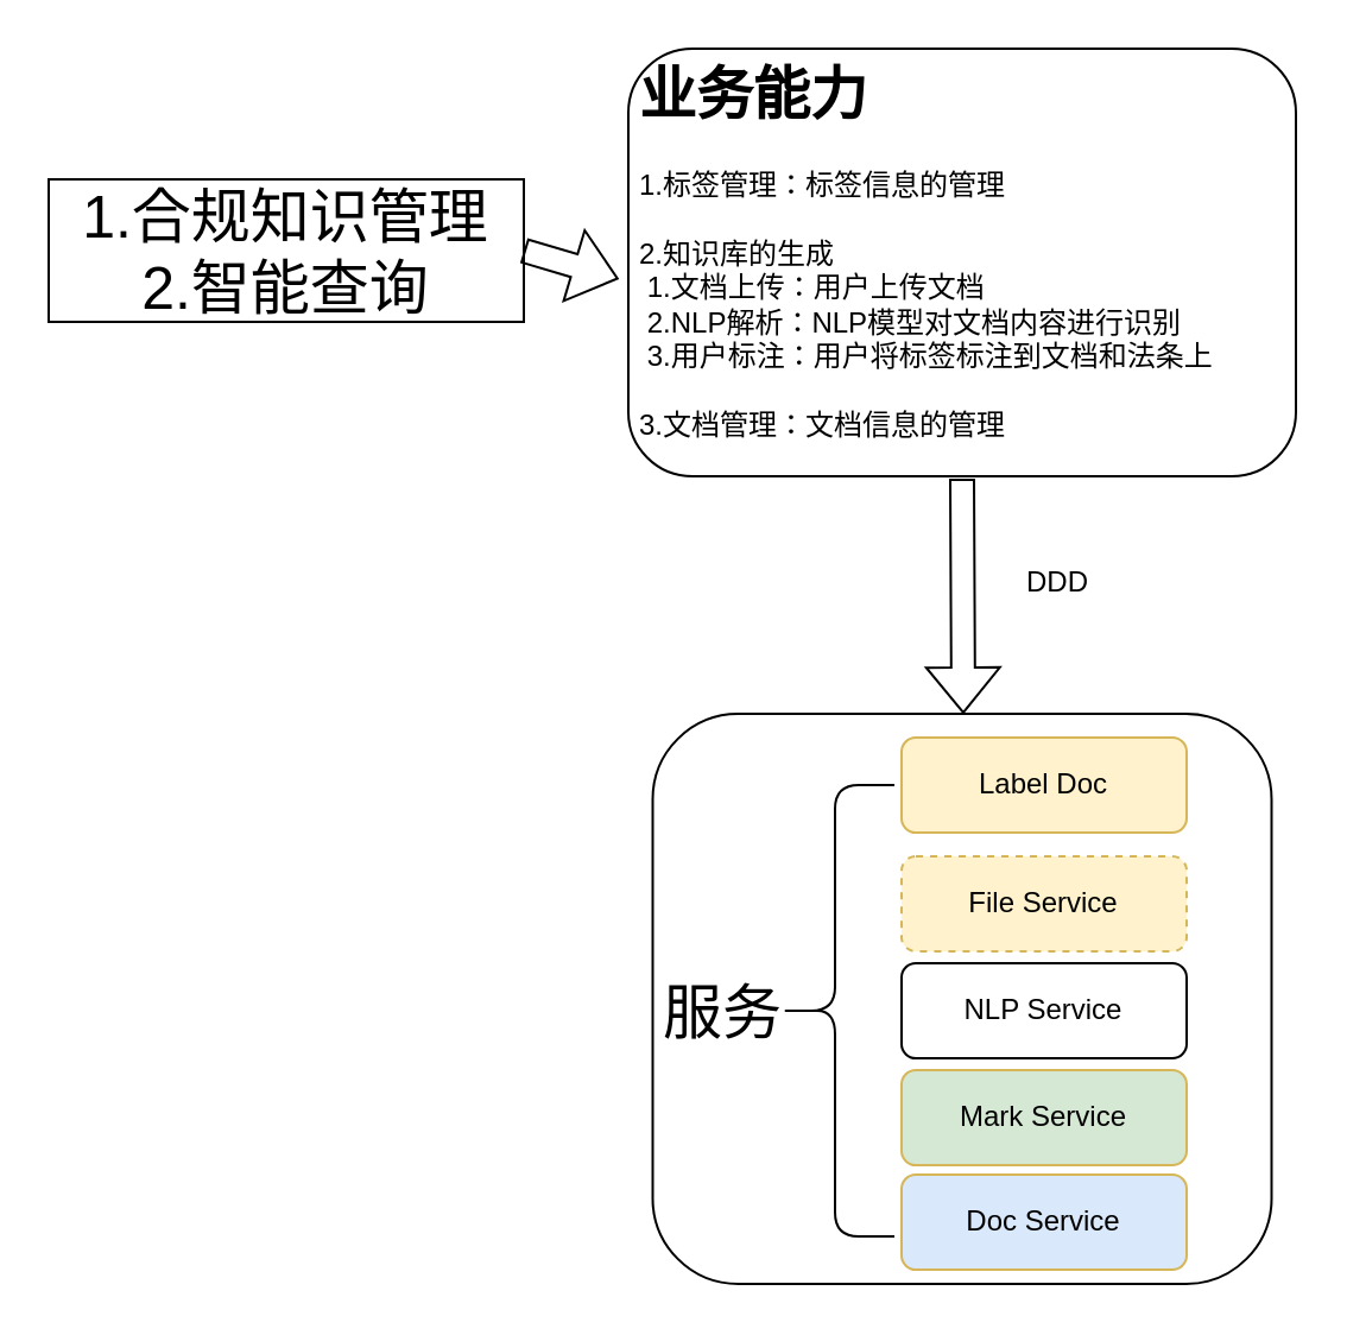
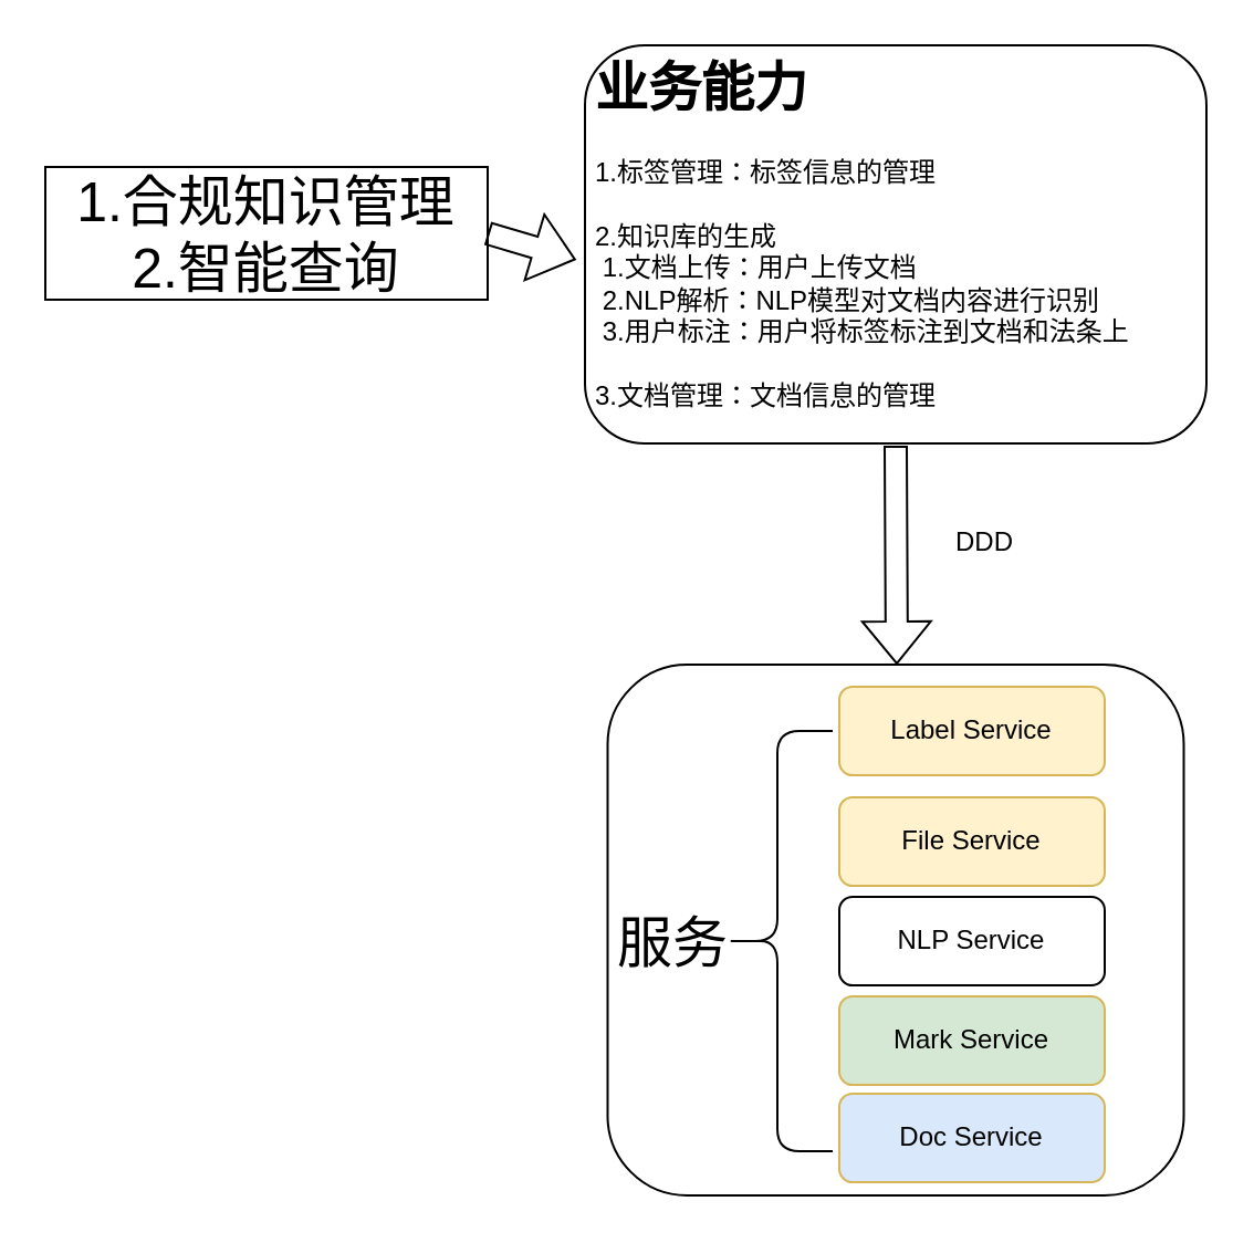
- <mxCell id="5" value="Label Doc" style="rounded=1;whiteSpace=wrap;html=1;strokeColor=#d6b656;fillColor=#fff2cc;" vertex="1" parent="1"><mxGeometry x="379" y="310" width="120" height="40" as="geometry" /></mxCell>
+ <mxCell id="5" value="Label Service" style="rounded=1;whiteSpace=wrap;html=1;strokeColor=#d6b656;fillColor=#fff2cc;" vertex="1" parent="1"><mxGeometry x="379" y="310" width="120" height="40" as="geometry" /></mxCell>
- <mxCell id="7" value="File Service" style="rounded=1;whiteSpace=wrap;html=1;strokeColor=#d6b656;fillColor=#fff2cc;dashed=1;" vertex="1" parent="1"><mxGeometry x="379" y="360" width="120" height="40" as="geometry" /></mxCell>
+ <mxCell id="7" value="File Service" style="rounded=1;whiteSpace=wrap;html=1;strokeColor=#d6b656;fillColor=#fff2cc;" vertex="1" parent="1"><mxGeometry x="379" y="360" width="120" height="40" as="geometry" /></mxCell>
